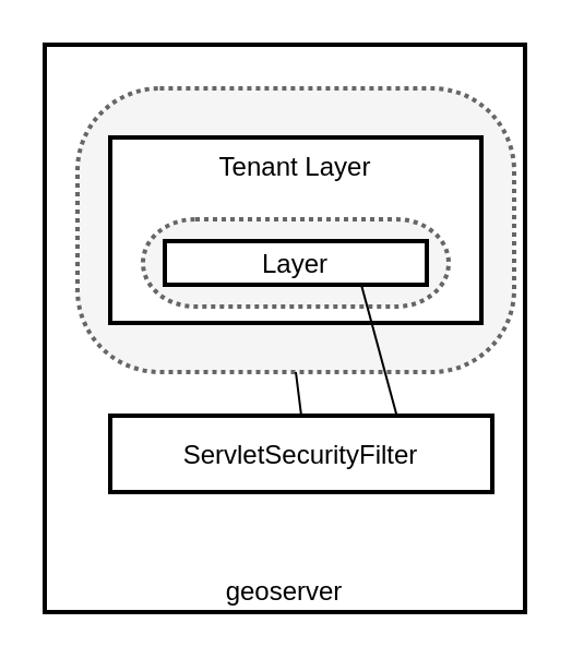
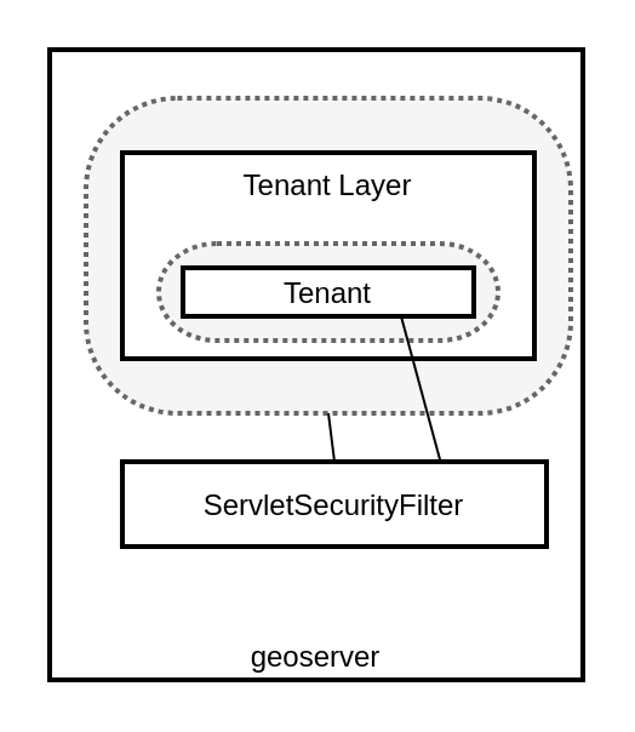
- <mxCell id="6" value="Layer" style="shape=agent;offsetSize=8;strokeWidth=2;" vertex="1" parent="1"><mxGeometry x="75" y="110" width="120" height="20" as="geometry" /></mxCell>
+ <mxCell id="6" value="Tenant" style="shape=agent;offsetSize=8;strokeWidth=2;" vertex="1" parent="1"><mxGeometry x="75" y="110" width="120" height="20" as="geometry" /></mxCell>
